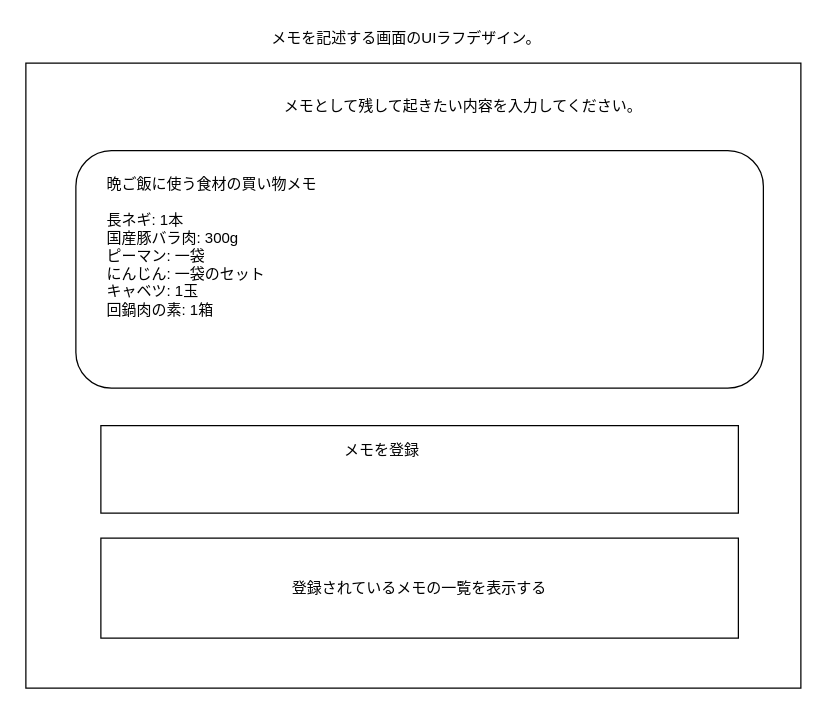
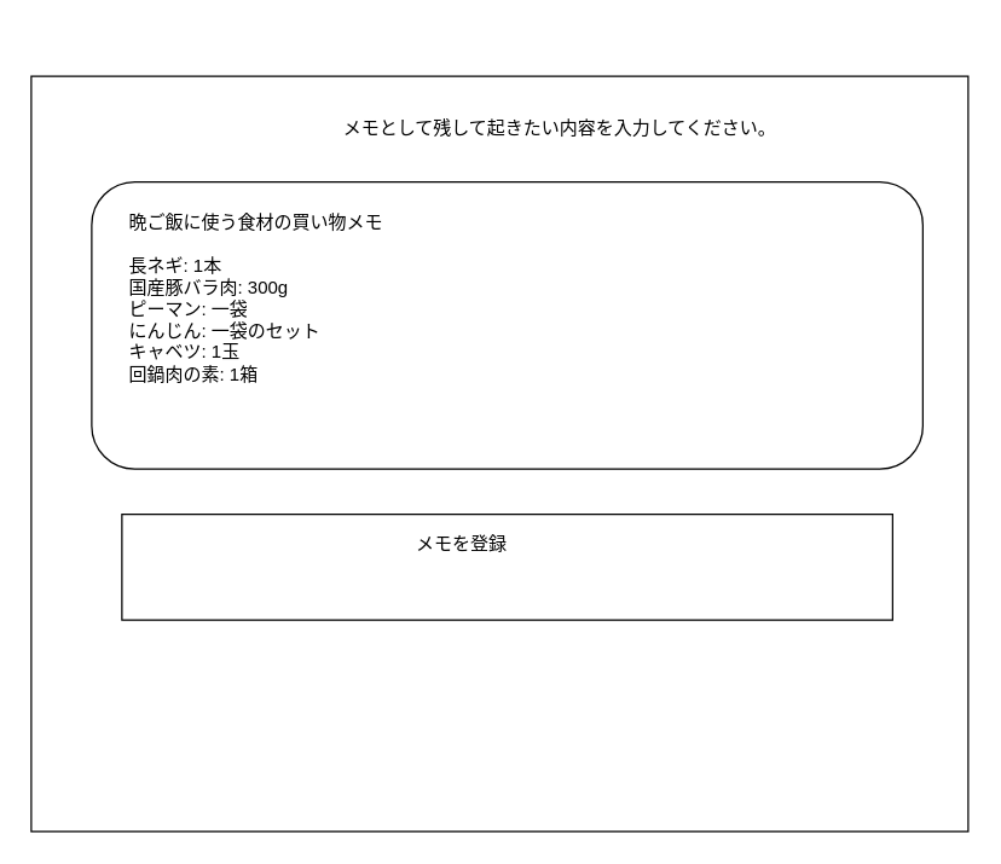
- <mxCell id="2" value="&lt;div&gt;メモを記述する画面のUIラフデザイン。&lt;/div&gt;" style="text;html=1;align=center;verticalAlign=middle;resizable=0;points=[];autosize=1;strokeColor=none;fillColor=none;" vertex="1" parent="1"><mxGeometry x="209" y="20" width="230" height="20" as="geometry" /></mxCell>
- <mxCell id="9" value="&lt;div&gt;登録されているメモの一覧を表示する&lt;/div&gt;" style="rounded=0;whiteSpace=wrap;html=1;" vertex="1" parent="1"><mxGeometry x="80" y="430" width="510" height="80" as="geometry" /></mxCell>
